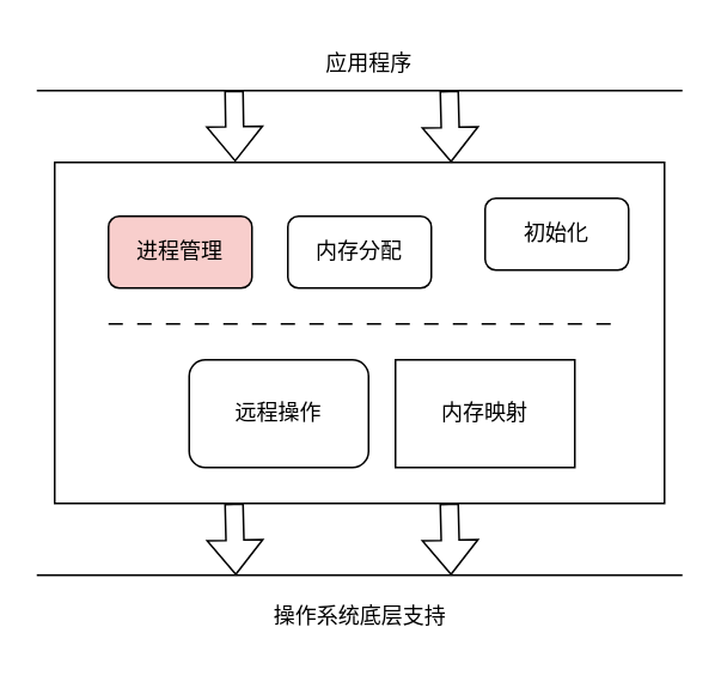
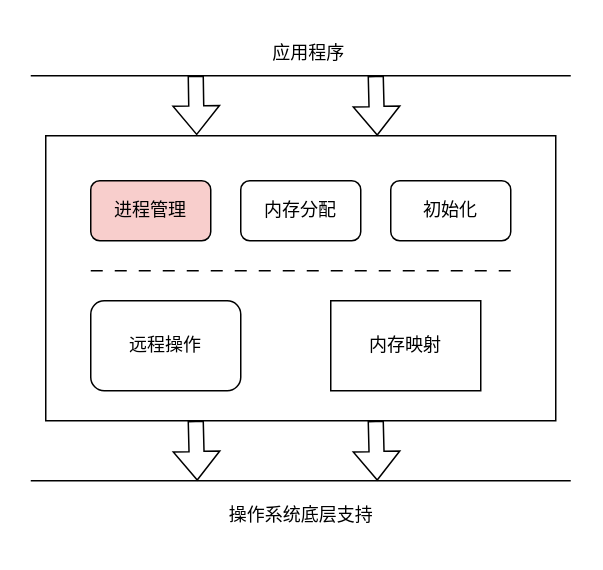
- <mxCell id="10" value="初始化" style="rounded=1;whiteSpace=wrap;html=1;" parent="1" vertex="1"><mxGeometry x="270" y="110" width="80" height="40" as="geometry" /></mxCell>
+ <mxCell id="10" value="初始化" style="rounded=1;whiteSpace=wrap;html=1;" parent="1" vertex="1"><mxGeometry x="260" y="120" width="80" height="40" as="geometry" /></mxCell>
- <mxCell id="11" value="远程操作" style="rounded=1;whiteSpace=wrap;html=1;" parent="1" vertex="1"><mxGeometry x="105" y="200" width="100" height="60" as="geometry" /></mxCell>
+ <mxCell id="11" value="远程操作" style="rounded=1;whiteSpace=wrap;html=1;" parent="1" vertex="1"><mxGeometry x="60" y="200" width="100" height="60" as="geometry" /></mxCell>
